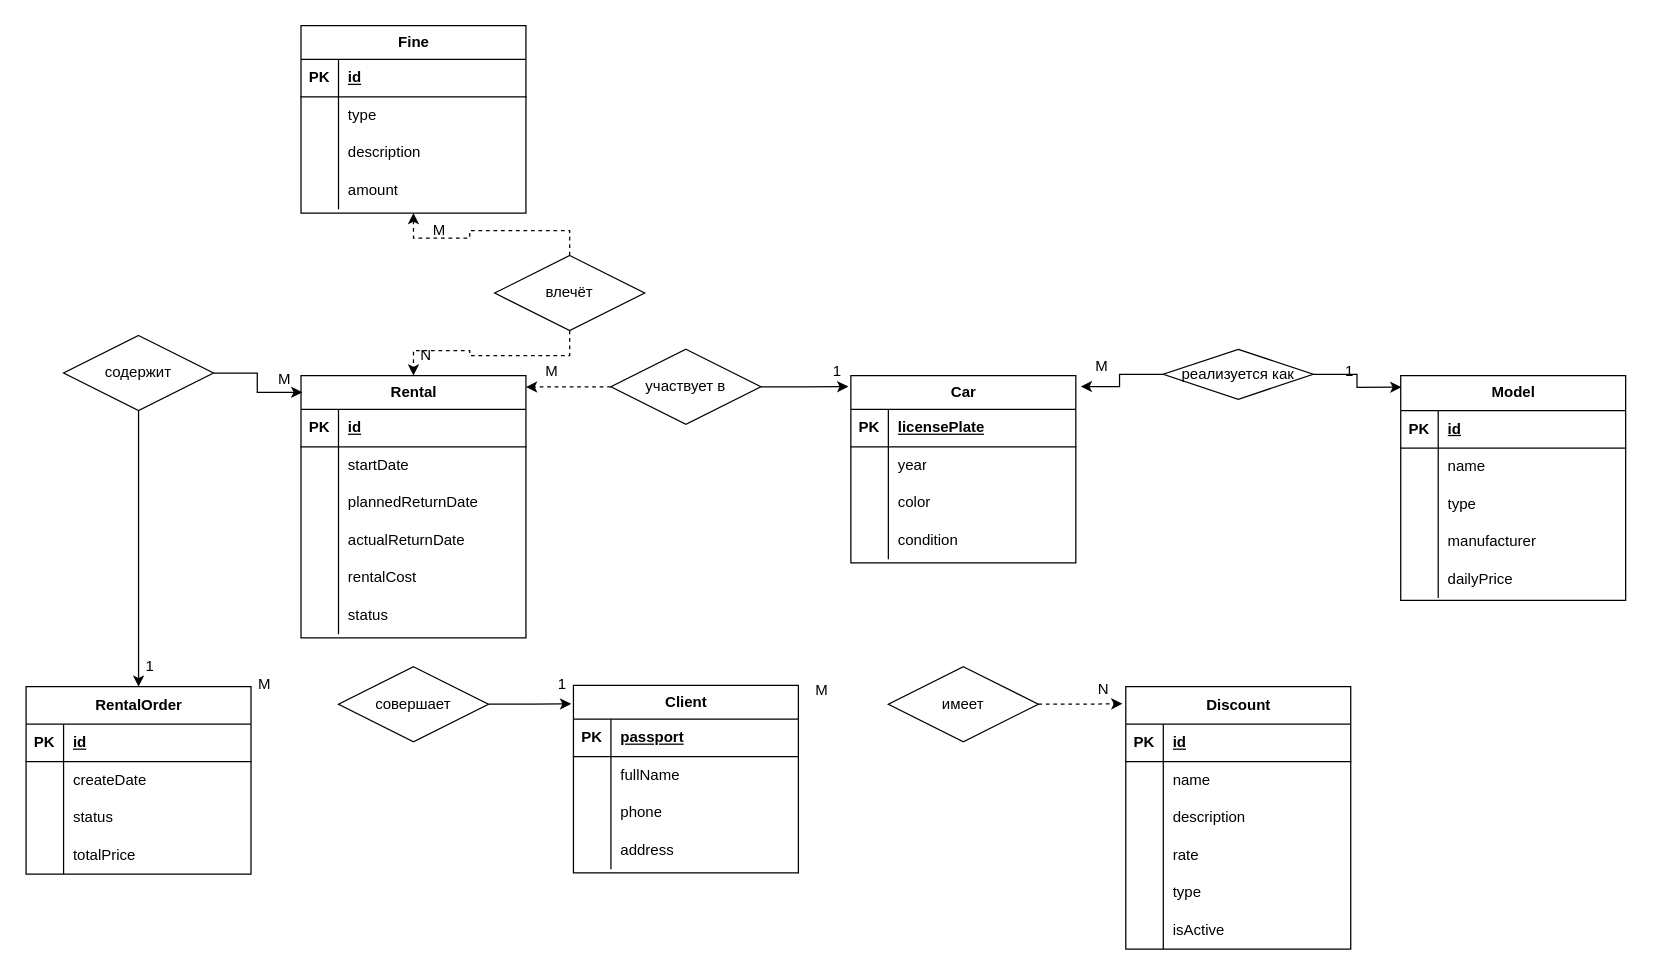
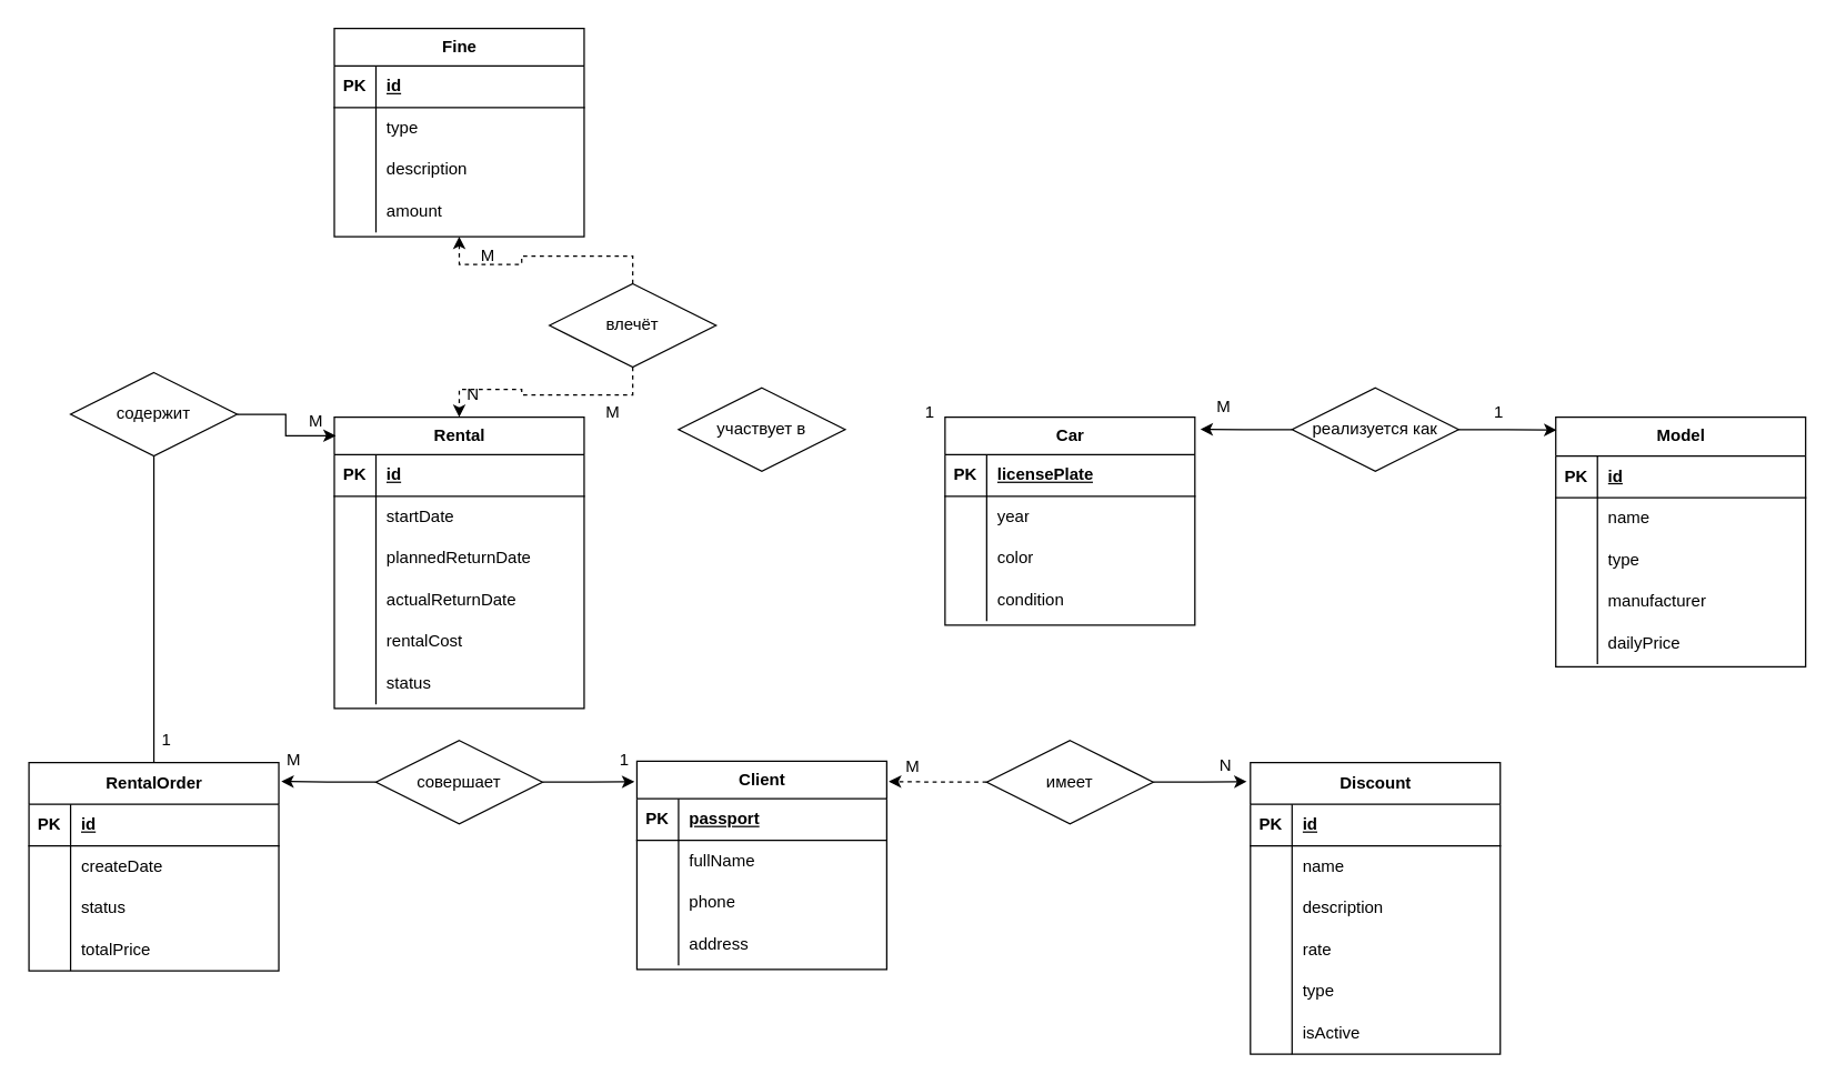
- <mxCell id="93" value="реализуется как" style="shape=rhombus;perimeter=rhombusPerimeter;whiteSpace=wrap;html=1;align=center;" parent="1" vertex="1"><mxGeometry x="930" y="279" width="120" height="40" as="geometry" /></mxCell>
+ <mxCell id="93" value="реализуется как" style="shape=rhombus;perimeter=rhombusPerimeter;whiteSpace=wrap;html=1;align=center;" parent="1" vertex="1"><mxGeometry x="930" y="279" width="120" height="60" as="geometry" /></mxCell>
- <mxCell id="70" style="edgeStyle=orthogonalEdgeStyle;rounded=0;orthogonalLoop=1;jettySize=auto;html=1;entryX=1;entryY=0.044;entryDx=0;entryDy=0;entryPerimeter=0;dashed=1;" parent="1" source="72" target="33" edge="1"><mxGeometry relative="1" as="geometry" /></mxCell>
- <mxCell id="71" style="edgeStyle=orthogonalEdgeStyle;rounded=0;orthogonalLoop=1;jettySize=auto;html=1;entryX=-0.011;entryY=0.059;entryDx=0;entryDy=0;entryPerimeter=0;" parent="1" source="72" target="57" edge="1"><mxGeometry relative="1" as="geometry" /></mxCell>
- <mxCell id="52" style="edgeStyle=orthogonalEdgeStyle;rounded=0;orthogonalLoop=1;jettySize=auto;html=1;entryX=0.5;entryY=0;entryDx=0;entryDy=0;" parent="1" source="54" target="18" edge="1"><mxGeometry relative="1" as="geometry" /></mxCell>
+ <mxCell id="52" style="edgeStyle=orthogonalEdgeStyle;rounded=0;orthogonalLoop=1;jettySize=auto;html=1;entryX=0.5;entryY=0;entryDx=0;entryDy=0;endArrow=none;" parent="1" source="54" target="18" edge="1"><mxGeometry relative="1" as="geometry" /></mxCell>
+ <mxCell id="16" style="edgeStyle=orthogonalEdgeStyle;rounded=0;orthogonalLoop=1;jettySize=auto;html=1;entryX=1.01;entryY=0.09;entryDx=0;entryDy=0;entryPerimeter=0;" parent="1" source="17" target="18" edge="1"><mxGeometry relative="1" as="geometry" /></mxCell>
+ <mxCell id="133" style="edgeStyle=orthogonalEdgeStyle;rounded=0;orthogonalLoop=1;jettySize=auto;html=1;entryX=1.008;entryY=0.097;entryDx=0;entryDy=0;entryPerimeter=0;dashed=1;" parent="1" source="135" target="2" edge="1"><mxGeometry relative="1" as="geometry" /></mxCell>
- <mxCell id="134" style="edgeStyle=orthogonalEdgeStyle;rounded=0;orthogonalLoop=1;jettySize=auto;html=1;entryX=-0.015;entryY=0.065;entryDx=0;entryDy=0;entryPerimeter=0;dashed=1;" parent="1" source="135" target="114" edge="1"><mxGeometry relative="1" as="geometry" /></mxCell>
+ <mxCell id="134" style="edgeStyle=orthogonalEdgeStyle;rounded=0;orthogonalLoop=1;jettySize=auto;html=1;entryX=-0.015;entryY=0.065;entryDx=0;entryDy=0;entryPerimeter=0;dashed=0;" parent="1" source="135" target="114" edge="1"><mxGeometry relative="1" as="geometry" /></mxCell>
